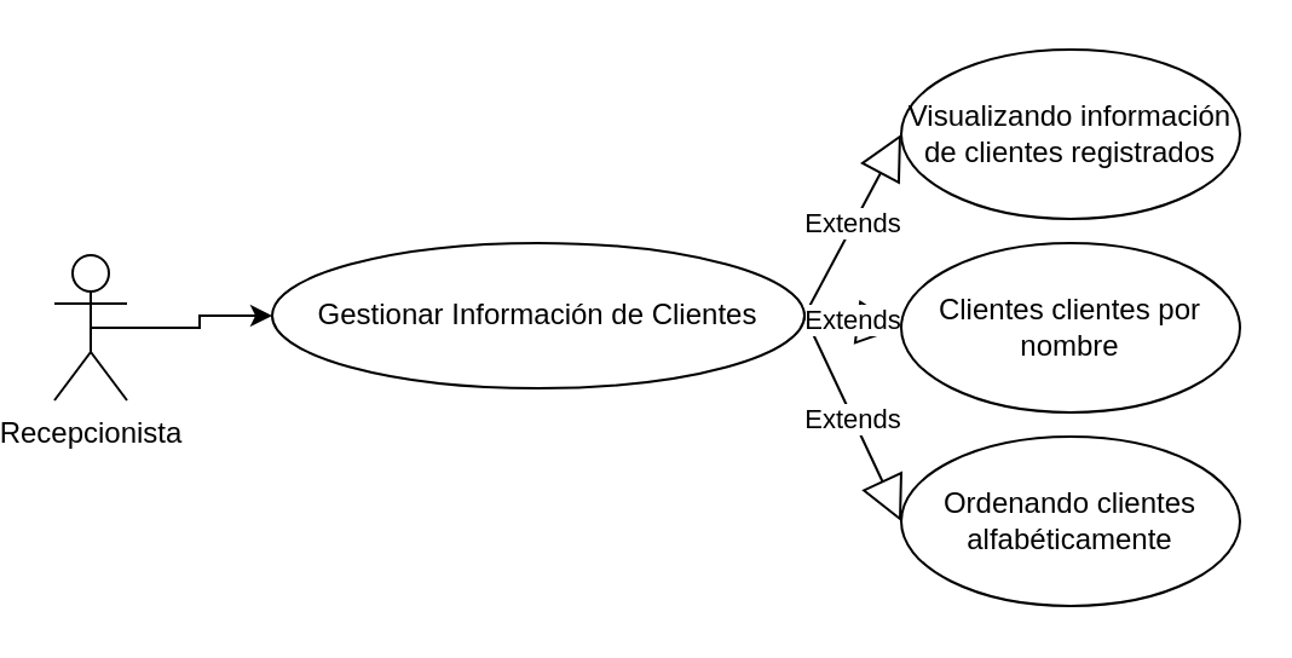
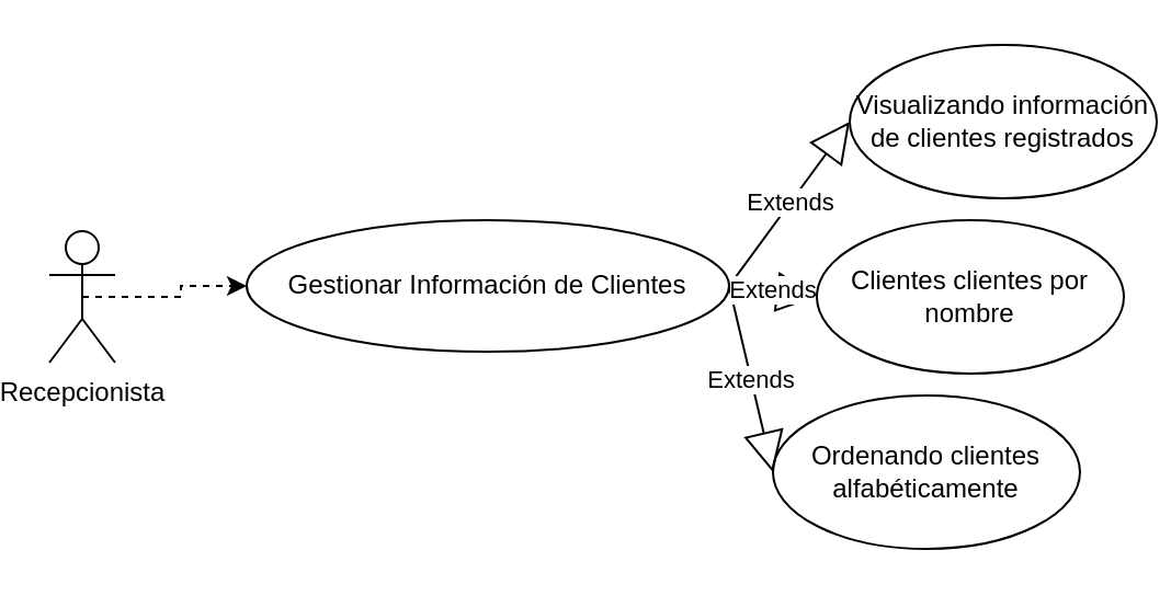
- <mxCell id="5" value="Visualizando información de clientes registrados" style="ellipse;whiteSpace=wrap;html=1;" vertex="1" parent="1"><mxGeometry x="370" y="20" width="140" height="70" as="geometry" /></mxCell>
+ <mxCell id="5" value="Visualizando información de clientes registrados" style="ellipse;whiteSpace=wrap;html=1;" vertex="1" parent="1"><mxGeometry x="385" y="20" width="140" height="70" as="geometry" /></mxCell>
- <mxCell id="2" style="edgeStyle=orthogonalEdgeStyle;rounded=0;orthogonalLoop=1;jettySize=auto;html=1;exitX=0.5;exitY=0.5;exitDx=0;exitDy=0;exitPerimeter=0;entryX=0;entryY=0.5;entryDx=0;entryDy=0;" edge="1" parent="1" source="3" target="4"><mxGeometry relative="1" as="geometry" /></mxCell>
+ <mxCell id="2" style="edgeStyle=orthogonalEdgeStyle;rounded=0;orthogonalLoop=1;jettySize=auto;html=1;exitX=0.5;exitY=0.5;exitDx=0;exitDy=0;exitPerimeter=0;entryX=0;entryY=0.5;entryDx=0;entryDy=0;dashed=1;" edge="1" parent="1" source="3" target="4"><mxGeometry relative="1" as="geometry" /></mxCell>
- <mxCell id="7" value="Ordenando clientes alfabéticamente" style="ellipse;whiteSpace=wrap;html=1;" vertex="1" parent="1"><mxGeometry x="370" y="180" width="140" height="70" as="geometry" /></mxCell>
+ <mxCell id="7" value="Ordenando clientes alfabéticamente" style="ellipse;whiteSpace=wrap;html=1;" vertex="1" parent="1"><mxGeometry x="350" y="180" width="140" height="70" as="geometry" /></mxCell>
